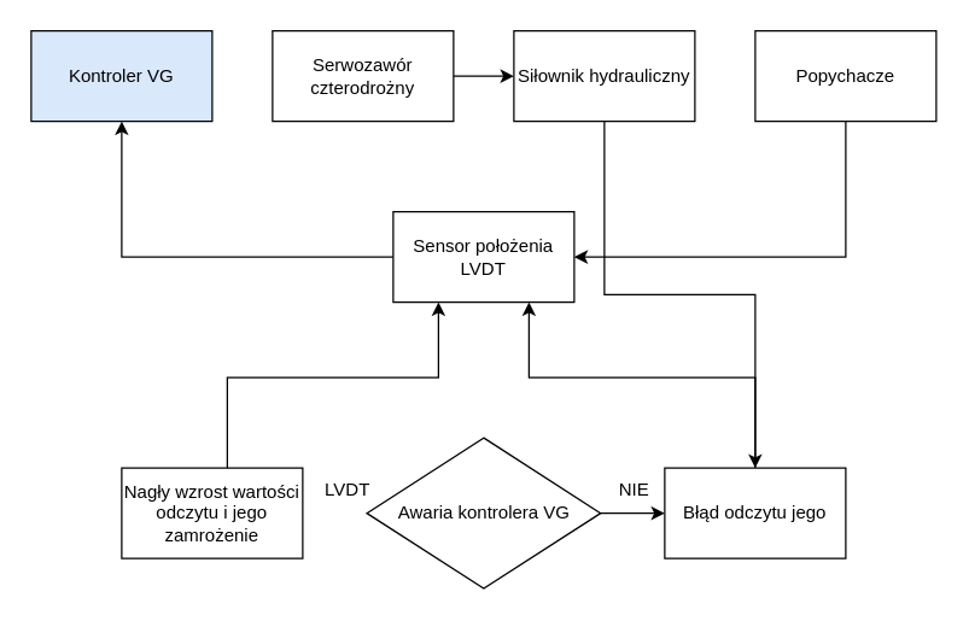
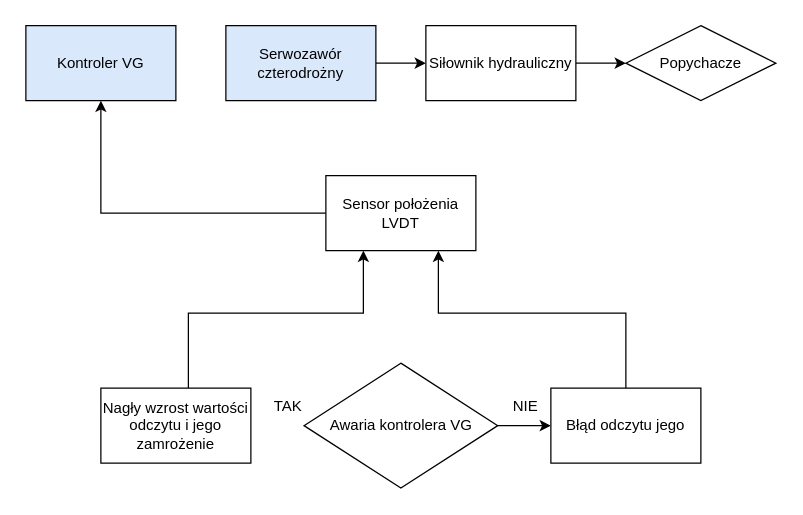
- <mxCell id="12" value="Serwozawór czterodrożny" style="rounded=0;whiteSpace=wrap;html=1;" vertex="1" parent="1"><mxGeometry x="180" y="20" width="120" height="60" as="geometry" /></mxCell>
+ <mxCell id="12" value="Serwozawór czterodrożny" style="rounded=0;whiteSpace=wrap;html=1;fillColor=#dae8fc;" vertex="1" parent="1"><mxGeometry x="180" y="20" width="120" height="60" as="geometry" /></mxCell>
- <mxCell id="16" value="Popychacze" style="rounded=0;whiteSpace=wrap;html=1;" vertex="1" parent="1"><mxGeometry x="500" y="20" width="120" height="60" as="geometry" /></mxCell>
+ <mxCell id="16" value="Popychacze" style="rhombus;whiteSpace=wrap;html=1;" vertex="1" parent="1"><mxGeometry x="500" y="20" width="120" height="60" as="geometry" /></mxCell>
- <mxCell id="15" style="edgeStyle=orthogonalEdgeStyle;rounded=0;orthogonalLoop=1;jettySize=auto;html=1;entryX=1;entryY=0.5;entryDx=0;entryDy=0;" edge="1" parent="1" source="16" target="18"><mxGeometry relative="1" as="geometry"><Array as="points"><mxPoint x="560" y="170" /></Array></mxGeometry></mxCell>
- <mxCell id="13" value="" style="edgeStyle=orthogonalEdgeStyle;rounded=0;orthogonalLoop=1;jettySize=auto;html=1;" edge="1" parent="1" source="14" target="5"><mxGeometry relative="1" as="geometry" /></mxCell>
+ <mxCell id="13" value="" style="edgeStyle=orthogonalEdgeStyle;rounded=0;orthogonalLoop=1;jettySize=auto;html=1;" edge="1" parent="1" source="14" target="16"><mxGeometry relative="1" as="geometry" /></mxCell>
- <mxCell id="8" value="LVDT" style="text;html=1;strokeColor=none;fillColor=none;align=center;verticalAlign=middle;whiteSpace=wrap;rounded=0;" parent="1" vertex="1"><mxGeometry x="200" y="310" width="60" height="30" as="geometry" /></mxCell>
+ <mxCell id="8" value="TAK" style="text;html=1;strokeColor=none;fillColor=none;align=center;verticalAlign=middle;whiteSpace=wrap;rounded=0;" parent="1" vertex="1"><mxGeometry x="200" y="310" width="60" height="30" as="geometry" /></mxCell>
